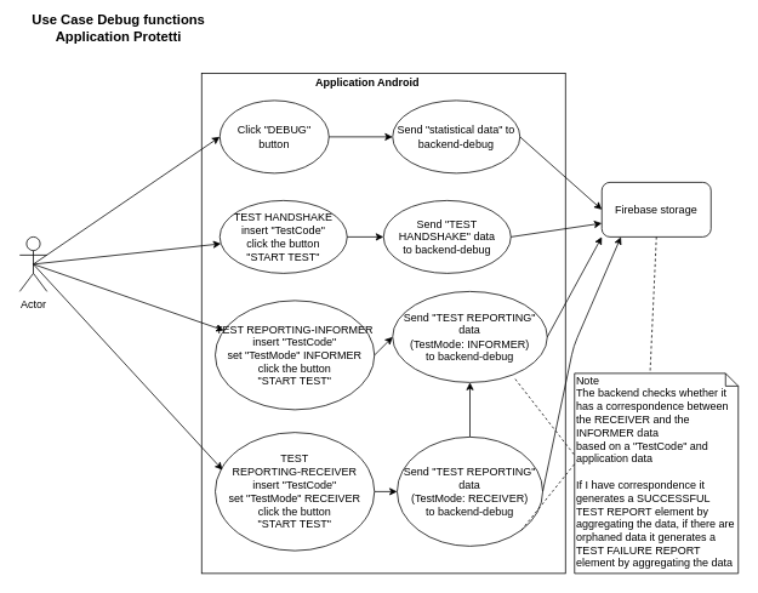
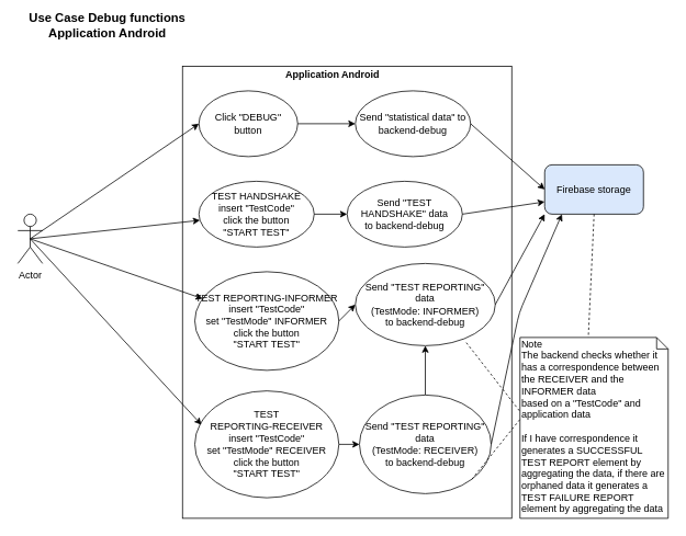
- <mxCell id="20" value="&lt;b&gt;&lt;font style=&quot;font-size: 15px&quot;&gt;Use Case Debug functions&lt;br&gt;Application Protetti&lt;br&gt;&lt;/font&gt;&lt;/b&gt;" style="text;html=1;strokeColor=none;fillColor=none;align=center;verticalAlign=middle;whiteSpace=wrap;rounded=0;" parent="1" vertex="1"><mxGeometry x="20" y="20" width="220" height="20" as="geometry" /></mxCell>
+ <mxCell id="20" value="&lt;b&gt;&lt;font style=&quot;font-size: 15px&quot;&gt;Use Case Debug functions&lt;br&gt;Application Android&lt;br&gt;&lt;/font&gt;&lt;/b&gt;" style="text;html=1;strokeColor=none;fillColor=none;align=center;verticalAlign=middle;whiteSpace=wrap;rounded=0;" parent="1" vertex="1"><mxGeometry x="20" y="20" width="220" height="20" as="geometry" /></mxCell>
- <mxCell id="10" value="Firebase storage" style="rounded=1;whiteSpace=wrap;html=1;" parent="1" vertex="1"><mxGeometry x="661" y="200" width="120" height="60" as="geometry" /></mxCell>
+ <mxCell id="10" value="Firebase storage" style="rounded=1;whiteSpace=wrap;html=1;fillColor=#dae8fc;" parent="1" vertex="1"><mxGeometry x="661" y="200" width="120" height="60" as="geometry" /></mxCell>
